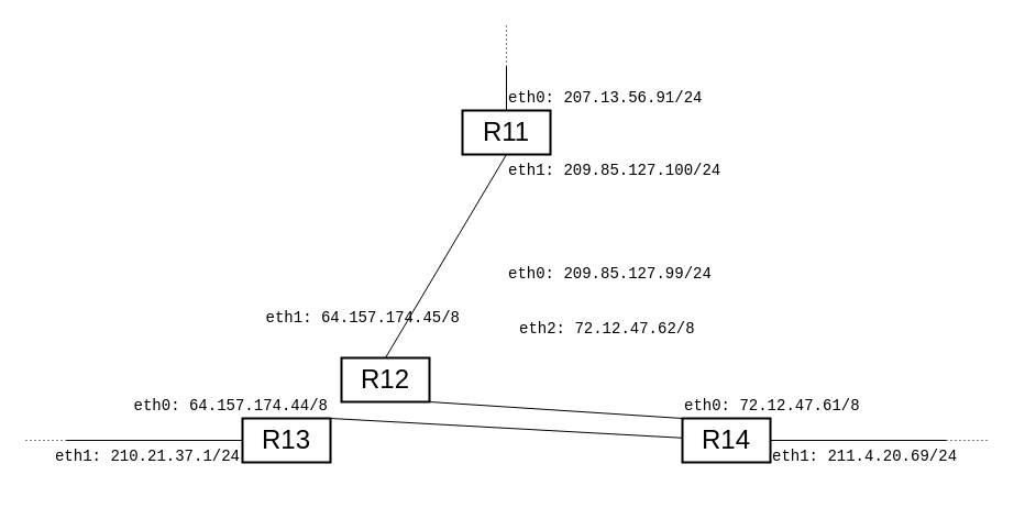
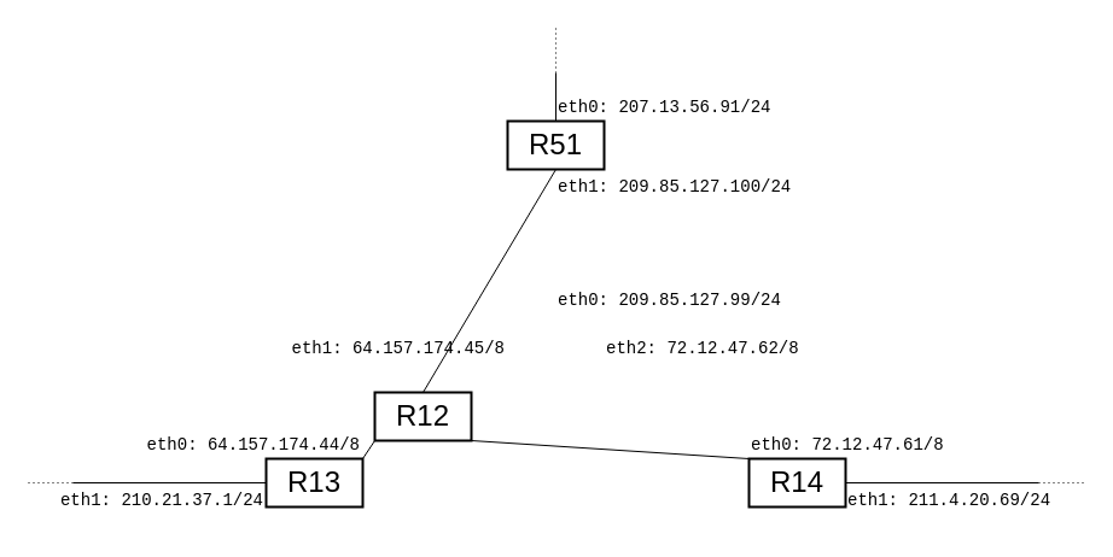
- <mxCell id="2" value="R11" style="rounded=0;whiteSpace=wrap;html=1;fontSize=24;strokeColor=default;strokeWidth=2;" parent="1" vertex="1"><mxGeometry x="420" y="100" width="80" height="40" as="geometry" /></mxCell>
+ <mxCell id="2" value="R51" style="rounded=0;whiteSpace=wrap;html=1;fontSize=24;strokeColor=default;strokeWidth=2;" parent="1" vertex="1"><mxGeometry x="420" y="100" width="80" height="40" as="geometry" /></mxCell>
- <mxCell id="21" value="eth2:&amp;nbsp;72.12.47.62&lt;span style=&quot;background-color: initial;&quot;&gt;/8&lt;/span&gt;" style="text;html=1;strokeColor=none;fillColor=none;align=left;verticalAlign=bottom;whiteSpace=wrap;rounded=0;fontSize=14;fontFamily=Courier New;" parent="1" vertex="1"><mxGeometry x="470" y="270" width="200" height="40" as="geometry" /></mxCell>
+ <mxCell id="21" value="eth2:&amp;nbsp;72.12.47.62&lt;span style=&quot;background-color: initial;&quot;&gt;/8&lt;/span&gt;" style="text;html=1;strokeColor=none;fillColor=none;align=left;verticalAlign=bottom;whiteSpace=wrap;rounded=0;fontSize=14;fontFamily=Courier New;" parent="1" vertex="1"><mxGeometry x="500" y="260" width="200" height="40" as="geometry" /></mxCell>
- <mxCell id="11" value="" style="endArrow=none;html=1;rounded=0;exitX=1;exitY=0;exitDx=0;exitDy=0;" parent="1" source="8" target="9" edge="1"><mxGeometry width="50" height="50" relative="1" as="geometry"><mxPoint x="260" y="330" as="sourcePoint" /><mxPoint x="400" y="330" as="targetPoint" /></mxGeometry></mxCell>
+ <mxCell id="11" value="" style="endArrow=none;html=1;rounded=0;entryX=0;entryY=1;entryDx=0;entryDy=0;exitX=1;exitY=0;exitDx=0;exitDy=0;" parent="1" source="8" target="3" edge="1"><mxGeometry width="50" height="50" relative="1" as="geometry"><mxPoint x="260" y="330" as="sourcePoint" /><mxPoint x="400" y="330" as="targetPoint" /></mxGeometry></mxCell>
